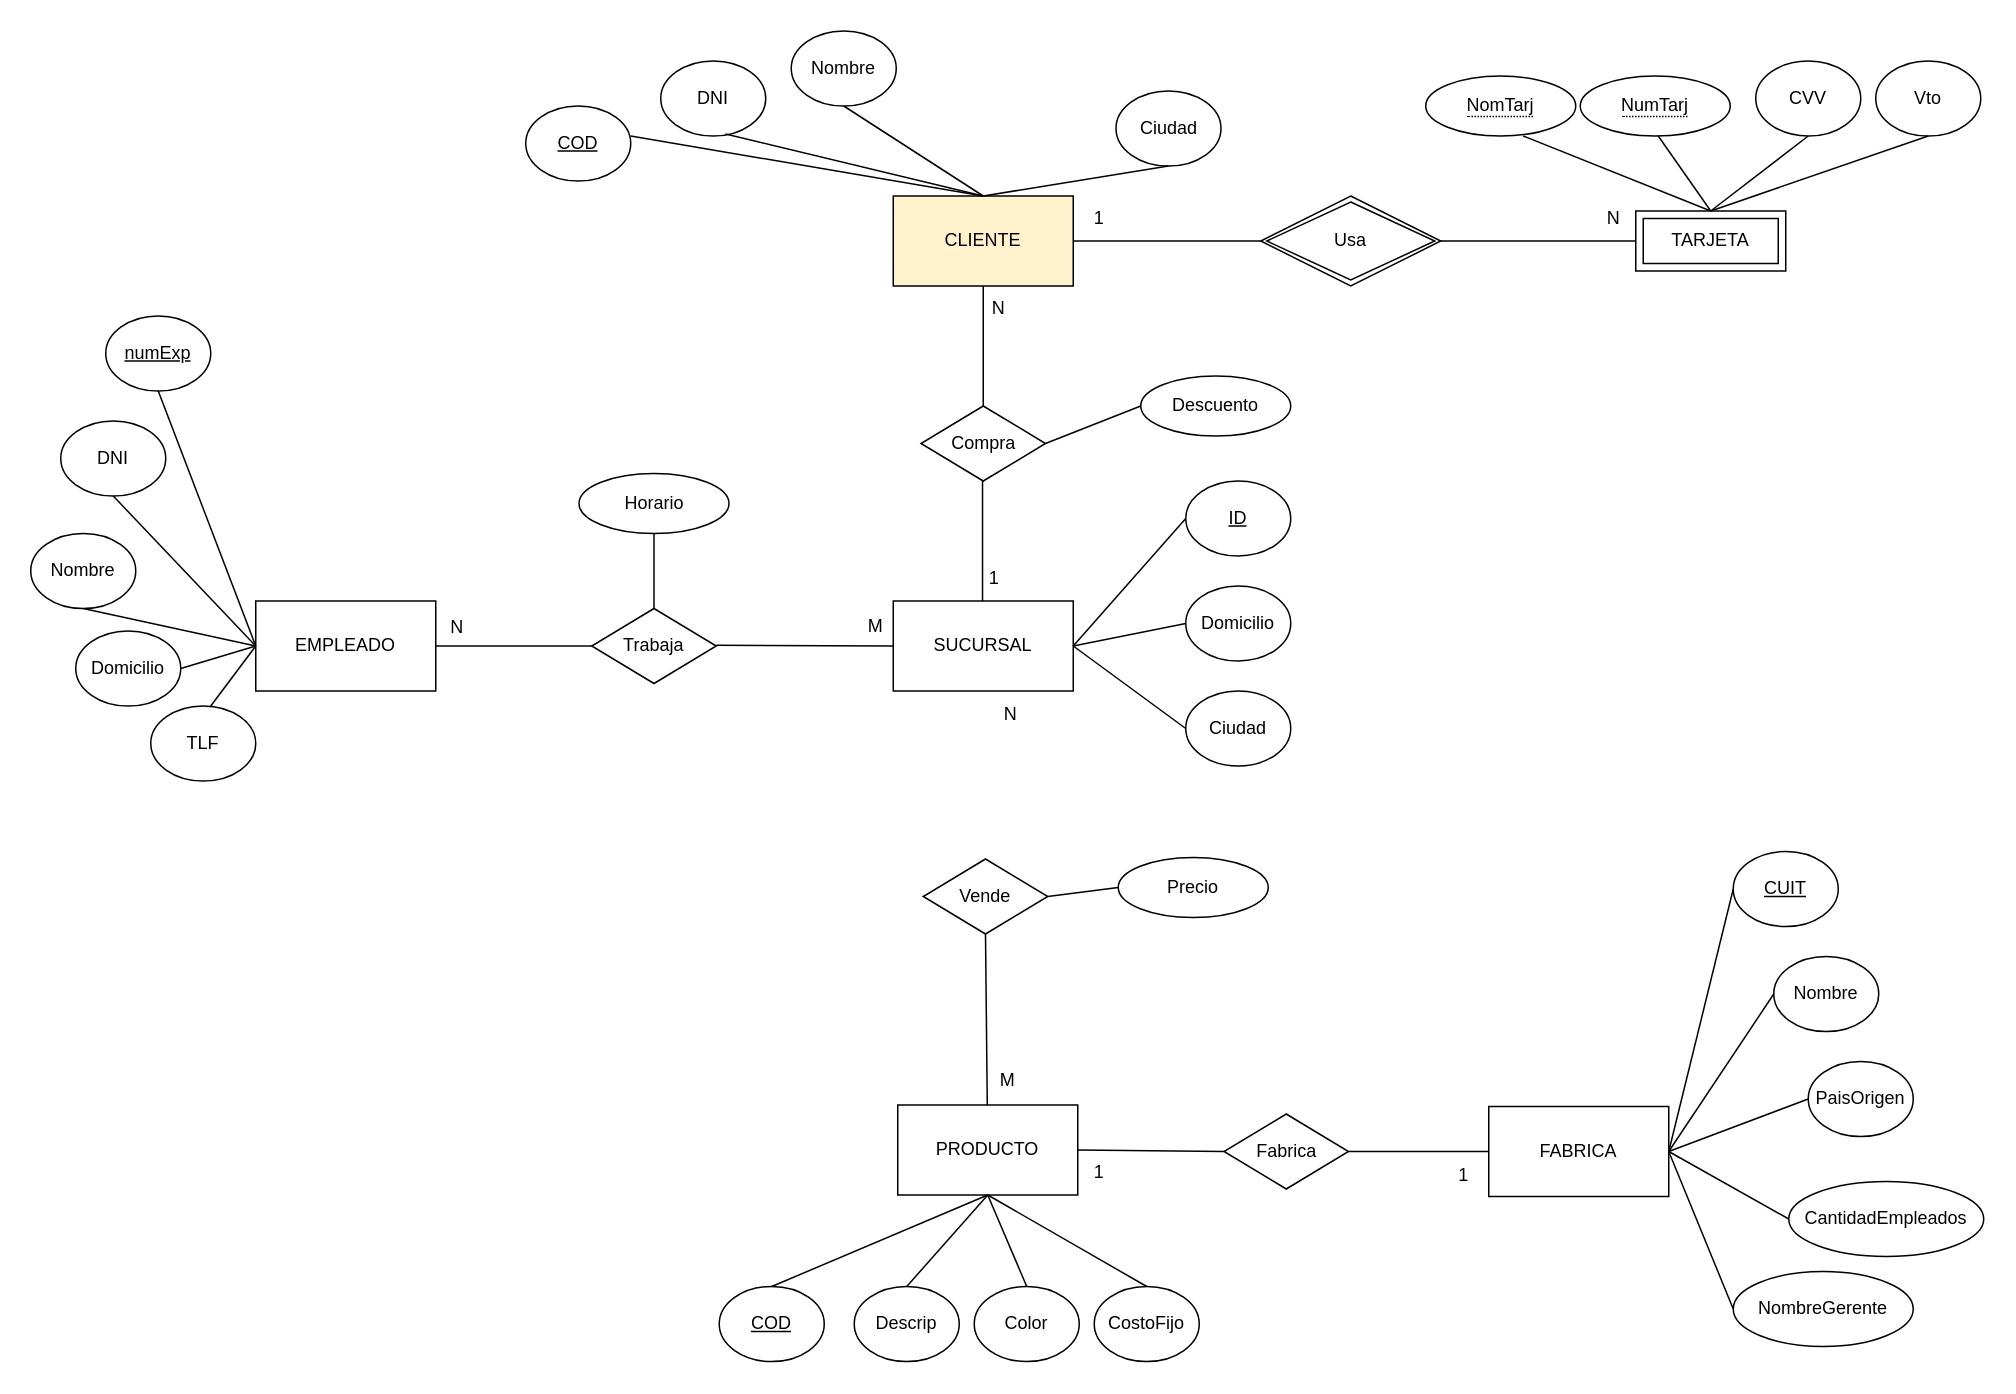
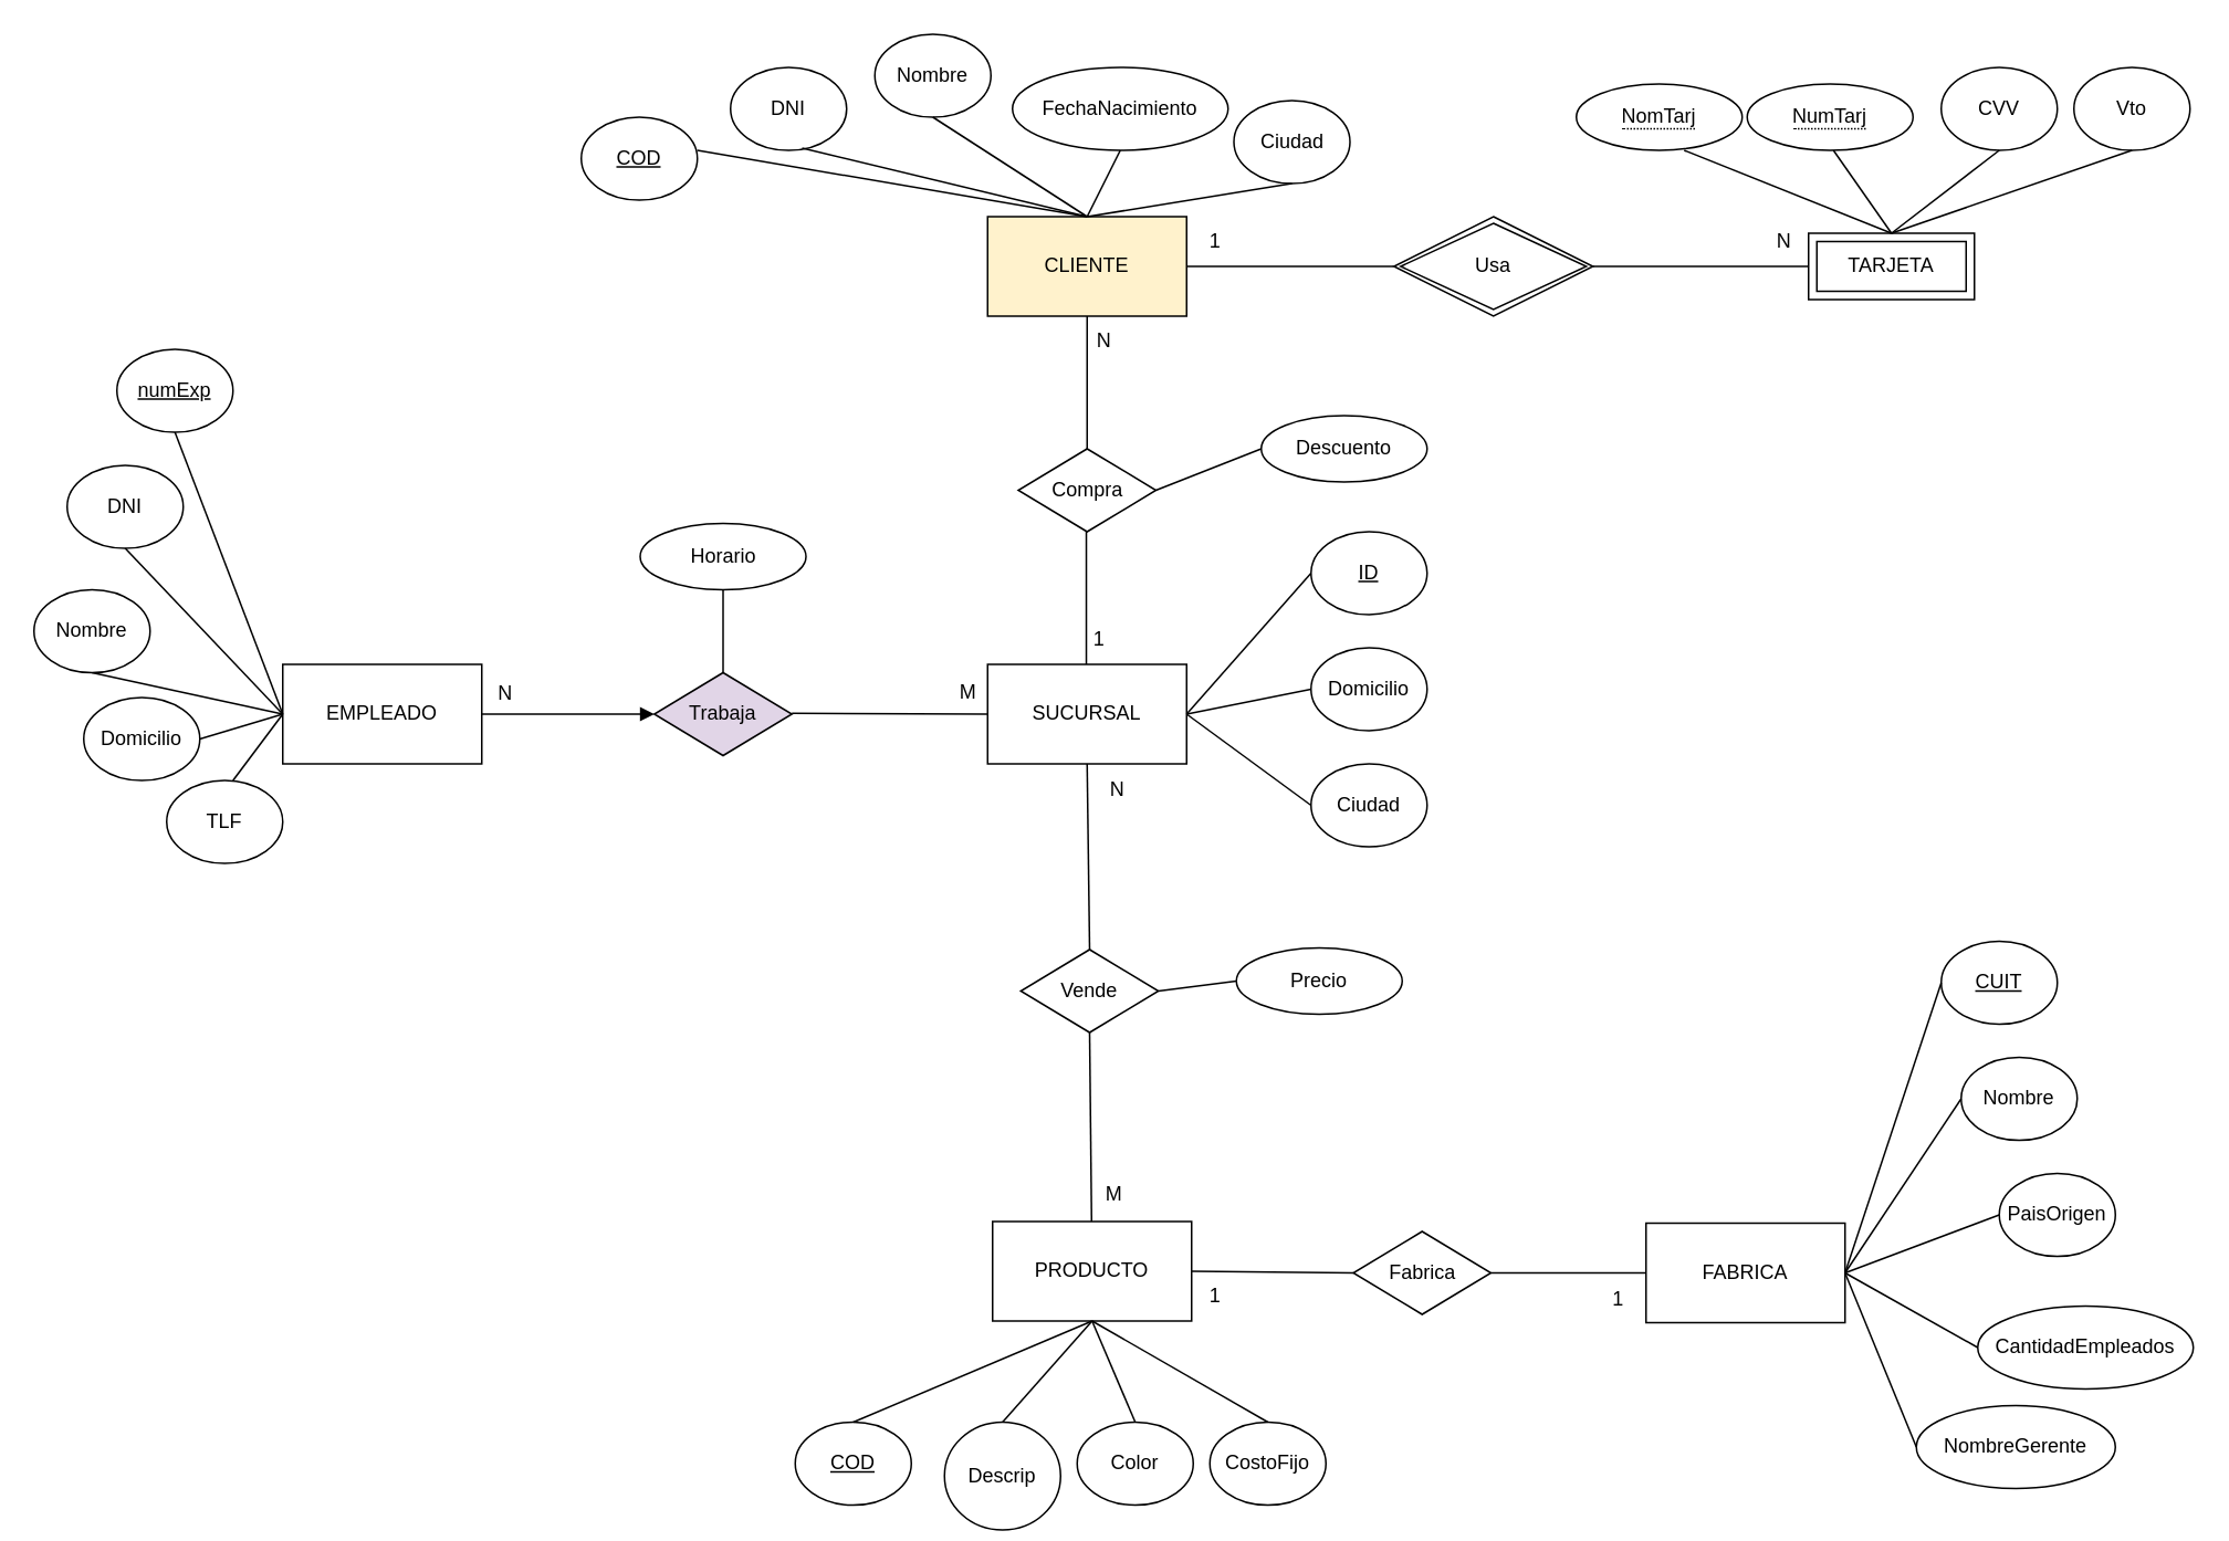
+ <mxCell id="30" value="FechaNacimiento" style="ellipse;whiteSpace=wrap;html=1;" parent="1" vertex="1"><mxGeometry x="610" y="40" width="130" height="50" as="geometry" /></mxCell>
+ <mxCell id="47" value="" style="endArrow=none;html=1;rounded=0;exitX=0.5;exitY=1;exitDx=0;exitDy=0;entryX=0.5;entryY=0;entryDx=0;entryDy=0;" parent="1" source="30" target="6" edge="1"><mxGeometry width="50" height="50" relative="1" as="geometry"><mxPoint x="690" y="110" as="sourcePoint" /><mxPoint x="755" y="280" as="targetPoint" /></mxGeometry></mxCell>
- <mxCell id="40" value="" style="endArrow=none;html=1;rounded=0;exitX=1;exitY=0.5;exitDx=0;exitDy=0;entryX=0;entryY=0.5;entryDx=0;entryDy=0;" parent="1" source="3" target="34" edge="1"><mxGeometry width="50" height="50" relative="1" as="geometry"><mxPoint x="780" y="590" as="sourcePoint" /><mxPoint x="830" y="540" as="targetPoint" /></mxGeometry></mxCell>
+ <mxCell id="40" value="" style="endArrow=block;html=1;rounded=0;exitX=1;exitY=0.5;exitDx=0;exitDy=0;entryX=0;entryY=0.5;entryDx=0;entryDy=0;" parent="1" source="3" target="34" edge="1"><mxGeometry width="50" height="50" relative="1" as="geometry"><mxPoint x="780" y="590" as="sourcePoint" /><mxPoint x="830" y="540" as="targetPoint" /></mxGeometry></mxCell>
- <mxCell id="34" value="Trabaja" style="rhombus;whiteSpace=wrap;html=1;" parent="1" vertex="1"><mxGeometry x="394" y="405" width="83" height="50" as="geometry" /></mxCell>
+ <mxCell id="34" value="Trabaja" style="rhombus;whiteSpace=wrap;html=1;fillColor=#e1d5e7;" parent="1" vertex="1"><mxGeometry x="394" y="405" width="83" height="50" as="geometry" /></mxCell>
+ <mxCell id="59" value="" style="endArrow=none;html=1;rounded=0;exitX=0.5;exitY=1;exitDx=0;exitDy=0;entryX=0.5;entryY=0;entryDx=0;entryDy=0;" parent="1" source="2" target="36" edge="1"><mxGeometry width="50" height="50" relative="1" as="geometry"><mxPoint x="670" y="560" as="sourcePoint" /><mxPoint x="670" y="640" as="targetPoint" /></mxGeometry></mxCell>
- <mxCell id="21" value="&lt;u&gt;CUIT&lt;/u&gt;" style="ellipse;whiteSpace=wrap;html=1;" parent="1" vertex="1"><mxGeometry x="1155" y="567" width="70" height="50" as="geometry" /></mxCell>
+ <mxCell id="21" value="&lt;u&gt;CUIT&lt;/u&gt;" style="ellipse;whiteSpace=wrap;html=1;" parent="1" vertex="1"><mxGeometry x="1170" y="567" width="70" height="50" as="geometry" /></mxCell>
- <mxCell id="18" value="Descrip" style="ellipse;whiteSpace=wrap;html=1;" parent="1" vertex="1"><mxGeometry x="569" y="857" width="70" height="50" as="geometry" /></mxCell>
+ <mxCell id="18" value="Descrip" style="ellipse;whiteSpace=wrap;html=1;" parent="1" vertex="1"><mxGeometry x="569" y="857" width="70" height="65" as="geometry" /></mxCell>
